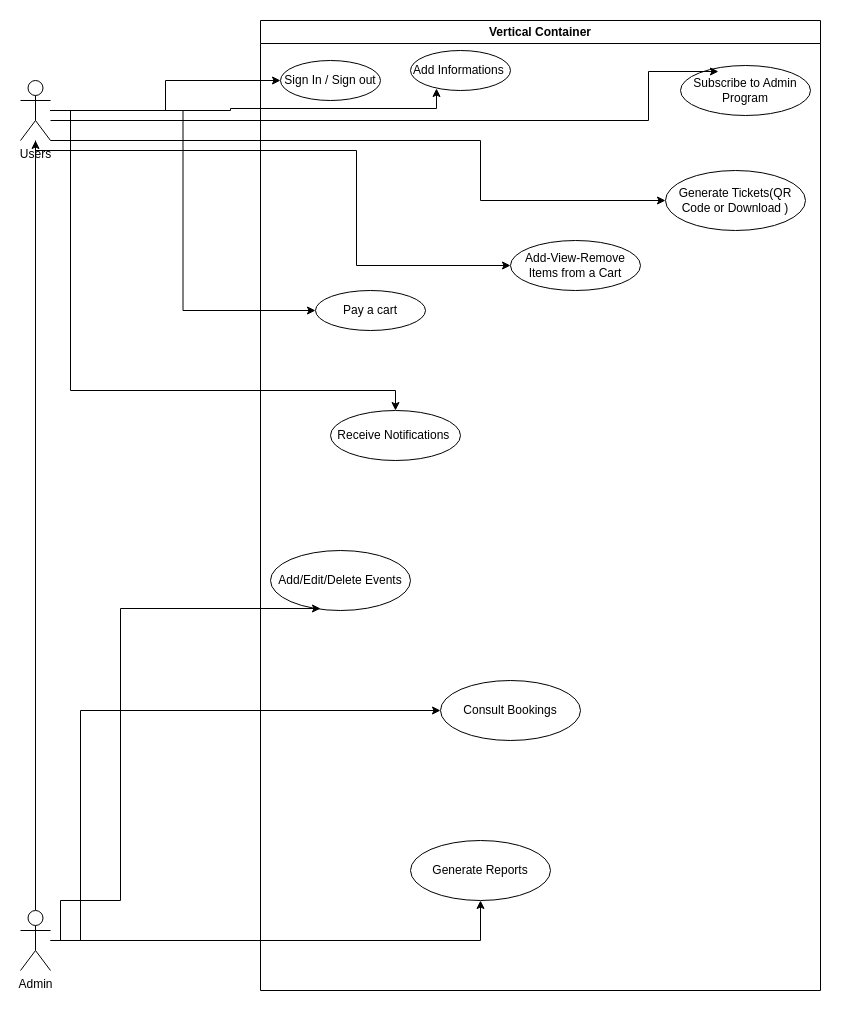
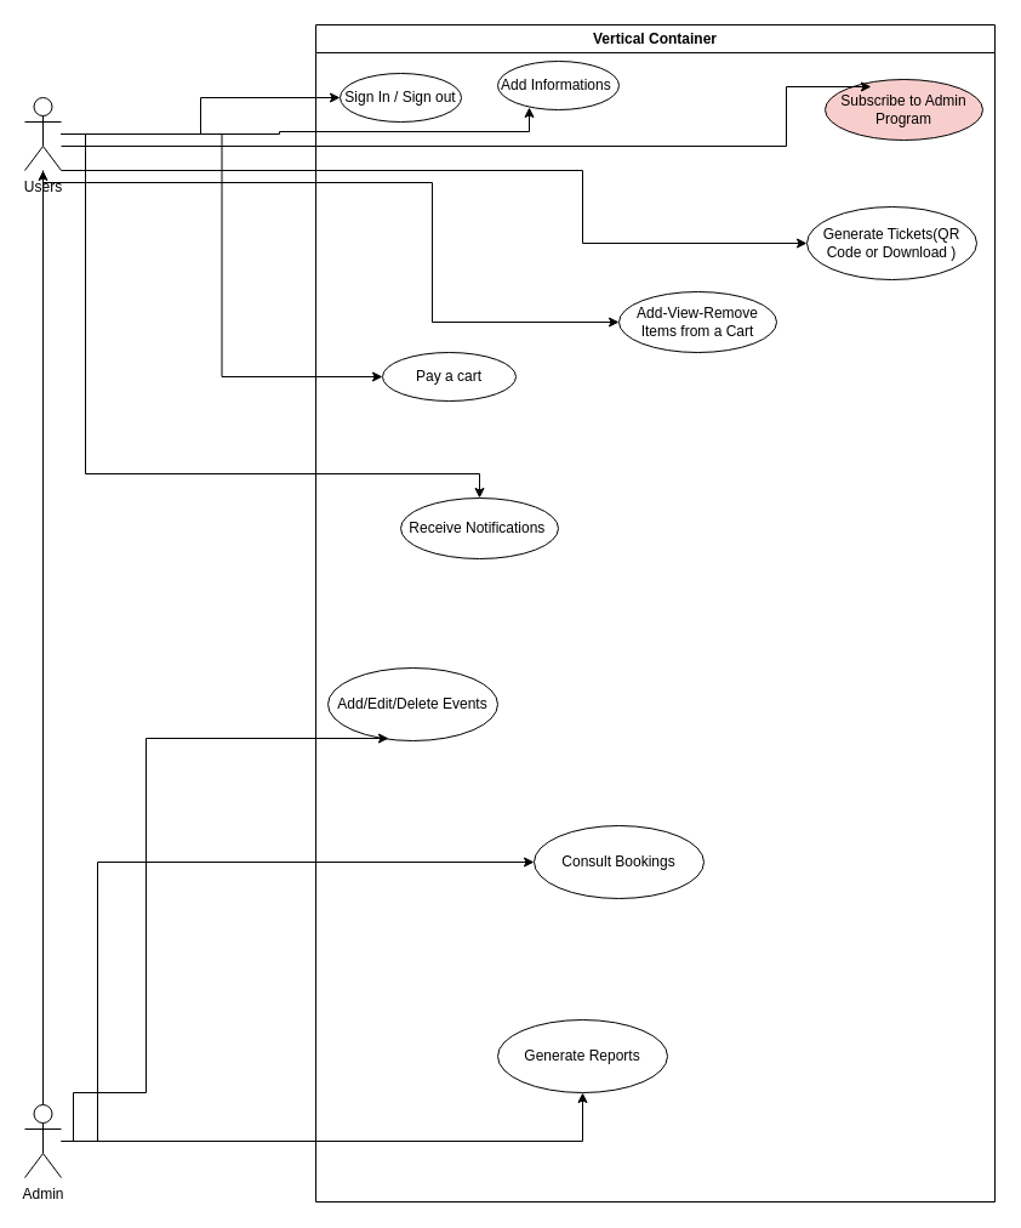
- <mxCell id="5" value="Subscribe to Admin Program" style="ellipse;whiteSpace=wrap;html=1;" vertex="1" parent="2"><mxGeometry x="420" y="45" width="130" height="50" as="geometry" /></mxCell>
+ <mxCell id="5" value="Subscribe to Admin Program" style="ellipse;whiteSpace=wrap;html=1;fillColor=#f8cecc;" vertex="1" parent="2"><mxGeometry x="420" y="45" width="130" height="50" as="geometry" /></mxCell>
